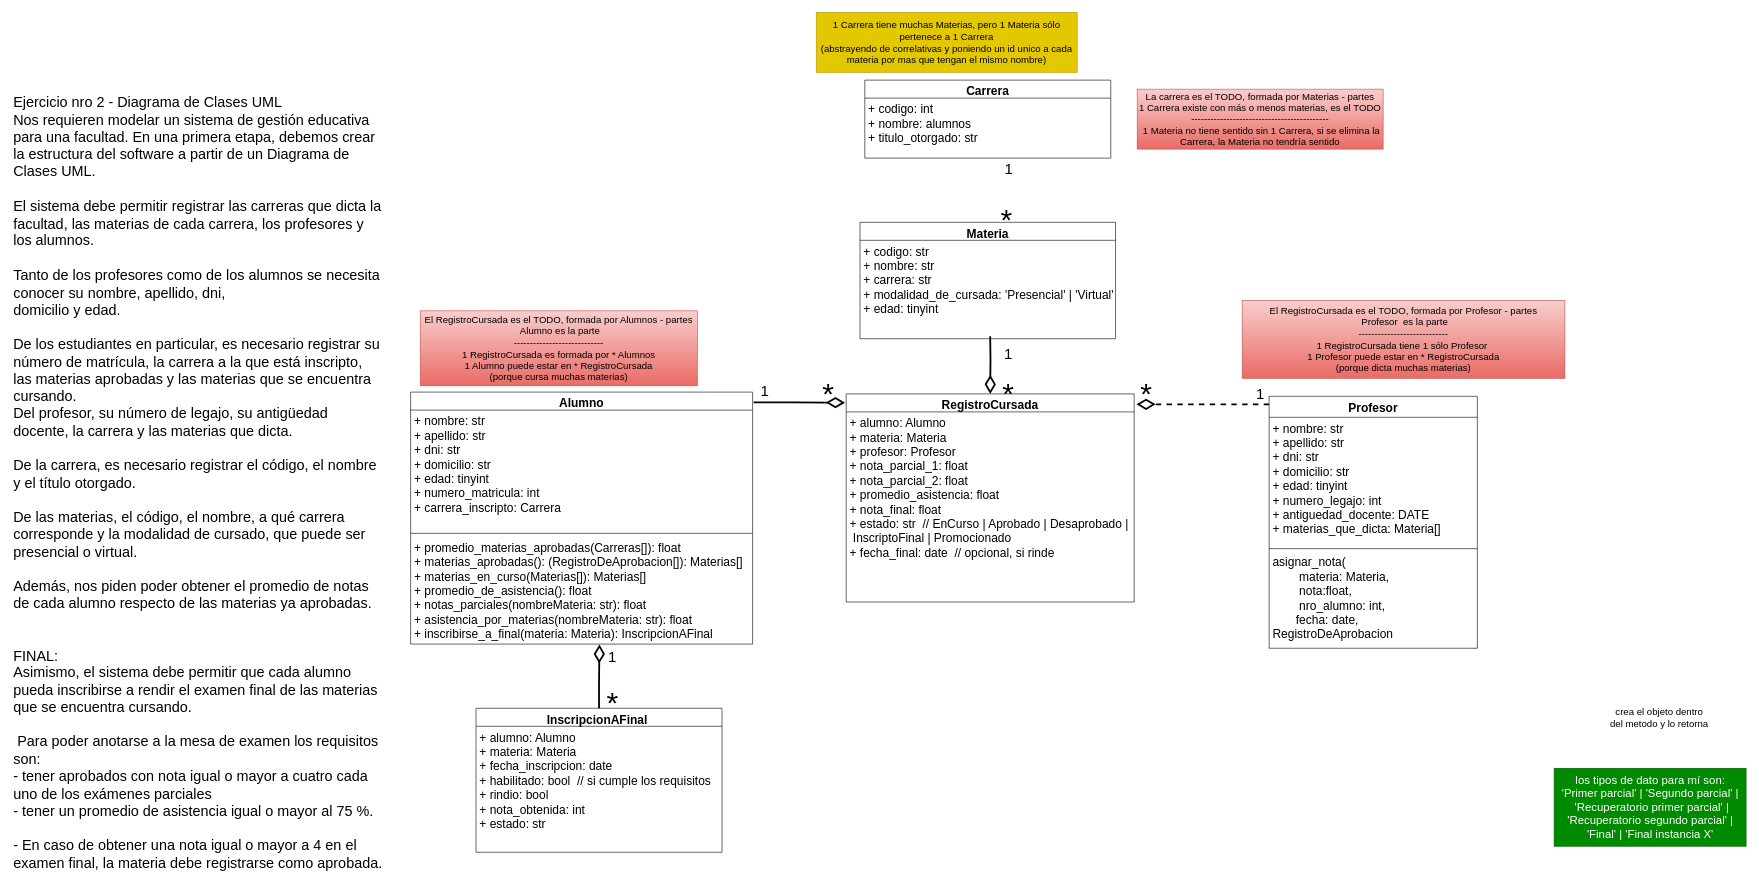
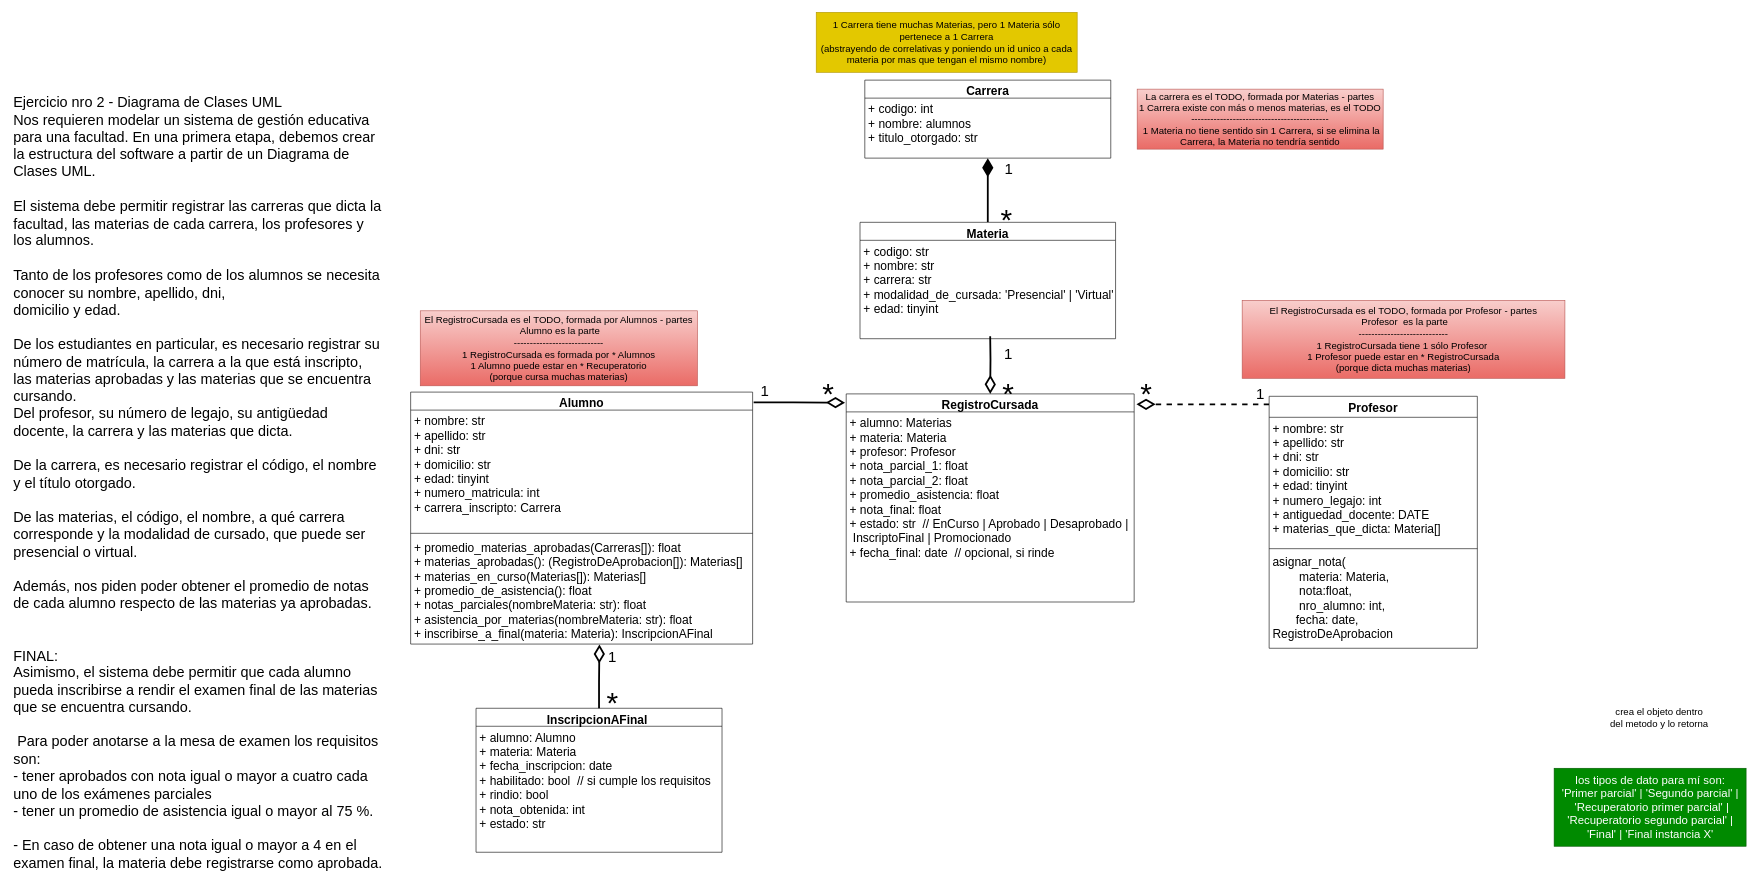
+ <mxCell id="3" style="edgeStyle=orthogonalEdgeStyle;rounded=0;orthogonalLoop=1;jettySize=auto;html=1;entryX=0.5;entryY=1;entryDx=0;entryDy=0;endArrow=diamondThin;endFill=1;strokeWidth=3;endSize=23;exitX=0.5;exitY=0;exitDx=0;exitDy=0;" edge="1" parent="1" source="30" target="4"><mxGeometry relative="1" as="geometry"><mxPoint x="1616" y="390" as="sourcePoint" /></mxGeometry></mxCell>
- <mxCell id="20" value="&lt;div&gt;El RegistroCursada es el TODO, formada por Alumnos - partes&lt;/div&gt;&lt;div&gt;&amp;nbsp;Alumno es la parte&lt;br&gt;----------------------------&lt;br&gt;1 RegistroCursada es formada por * Alumnos&lt;br&gt;1 Alumno puede estar en *&amp;nbsp;&lt;span style=&quot;background-color: transparent; color: light-dark(rgb(0, 0, 0), rgb(255, 255, 255));&quot;&gt;RegistroCursada&lt;br&gt;(porque cursa muchas materias)&lt;/span&gt;&lt;/div&gt;" style="text;html=1;strokeColor=#b85450;fillColor=#f8cecc;align=center;verticalAlign=middle;whiteSpace=wrap;overflow=hidden;fontSize=16;gradientColor=#ea6b66;" vertex="1" parent="1"><mxGeometry x="700" y="517.5" width="462" height="125" as="geometry" /></mxCell>
+ <mxCell id="20" value="&lt;div&gt;El RegistroCursada es el TODO, formada por Alumnos - partes&lt;/div&gt;&lt;div&gt;&amp;nbsp;Alumno es la parte&lt;br&gt;----------------------------&lt;br&gt;1 RegistroCursada es formada por * Alumnos&lt;br&gt;1 Alumno puede estar en *&amp;nbsp;&lt;span style=&quot;background-color: transparent; color: light-dark(rgb(0, 0, 0), rgb(255, 255, 255));&quot;&gt;Recuperatorio&lt;br&gt;(porque cursa muchas materias)&lt;/span&gt;&lt;/div&gt;" style="text;html=1;strokeColor=#b85450;fillColor=#f8cecc;align=center;verticalAlign=middle;whiteSpace=wrap;overflow=hidden;fontSize=16;gradientColor=#ea6b66;" vertex="1" parent="1"><mxGeometry x="700" y="517.5" width="462" height="125" as="geometry" /></mxCell>
- <mxCell id="33" value="+ alumno: Alumno&#10;+ materia: Materia&#10;+ profesor: Profesor&#10;+ nota_parcial_1: float&#10;+ nota_parcial_2: float&#10;+ promedio_asistencia: float&#10;+ nota_final: float&#10;+ estado: str  // EnCurso | Aprobado | Desaprobado |&#10; InscriptoFinal | Promocionado&#10;+ fecha_final: date  // opcional, si rinde" style="text;align=left;verticalAlign=top;spacingLeft=4;spacingRight=4;overflow=hidden;rotatable=0;points=[[0,0.5],[1,0.5]];portConstraint=eastwest;fontSize=20;" parent="32" vertex="1"><mxGeometry y="30" width="480" height="316.88" as="geometry" /></mxCell>
+ <mxCell id="33" value="+ alumno: Materias&#10;+ materia: Materia&#10;+ profesor: Profesor&#10;+ nota_parcial_1: float&#10;+ nota_parcial_2: float&#10;+ promedio_asistencia: float&#10;+ nota_final: float&#10;+ estado: str  // EnCurso | Aprobado | Desaprobado |&#10; InscriptoFinal | Promocionado&#10;+ fecha_final: date  // opcional, si rinde" style="text;align=left;verticalAlign=top;spacingLeft=4;spacingRight=4;overflow=hidden;rotatable=0;points=[[0,0.5],[1,0.5]];portConstraint=eastwest;fontSize=20;" parent="32" vertex="1"><mxGeometry y="30" width="480" height="316.88" as="geometry" /></mxCell>
